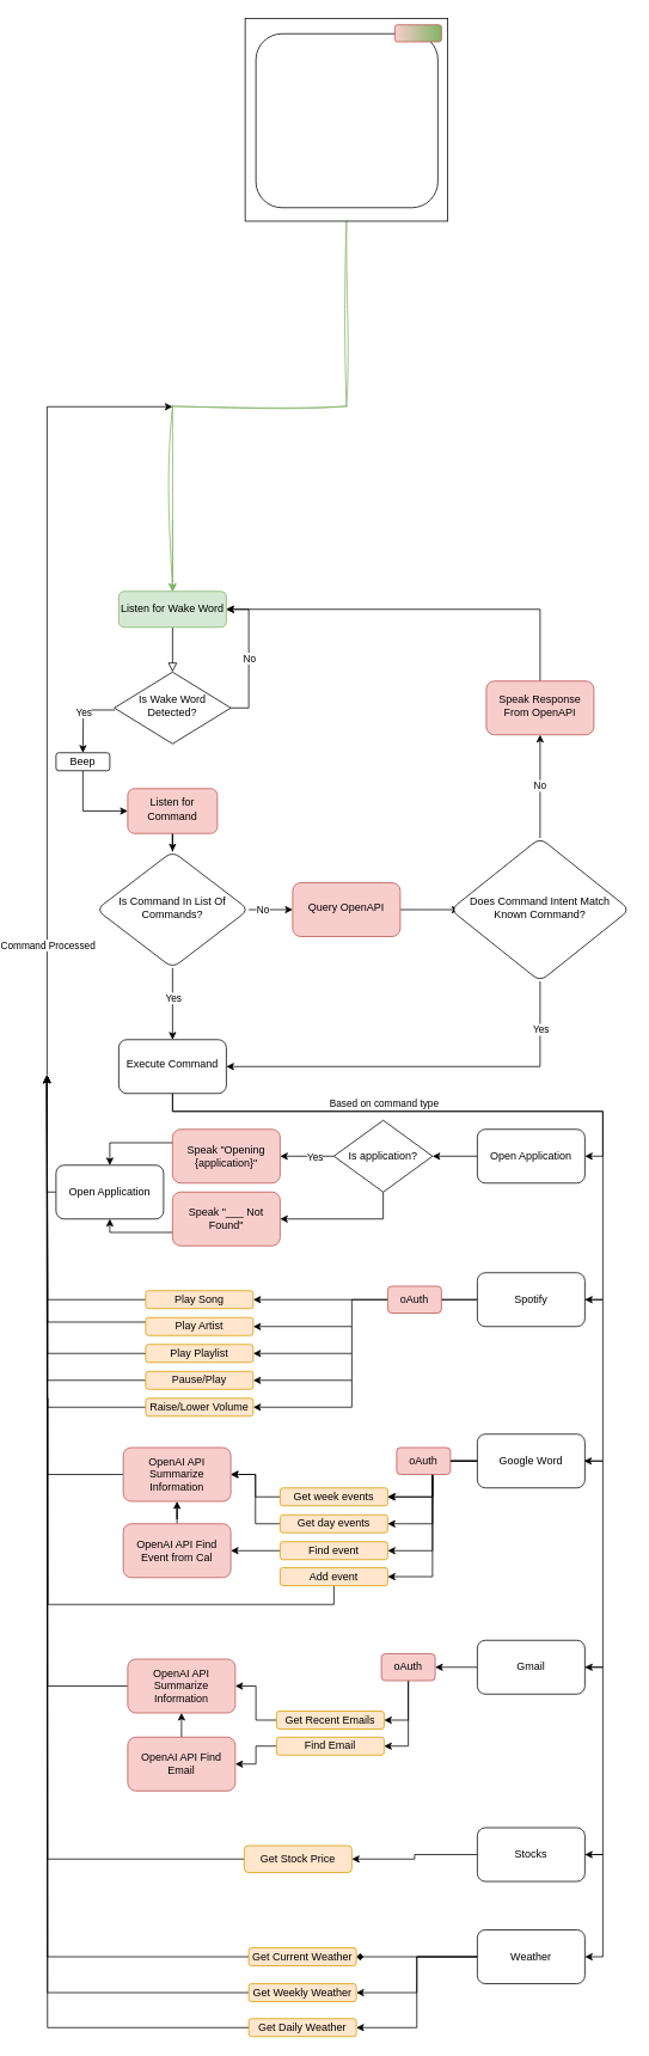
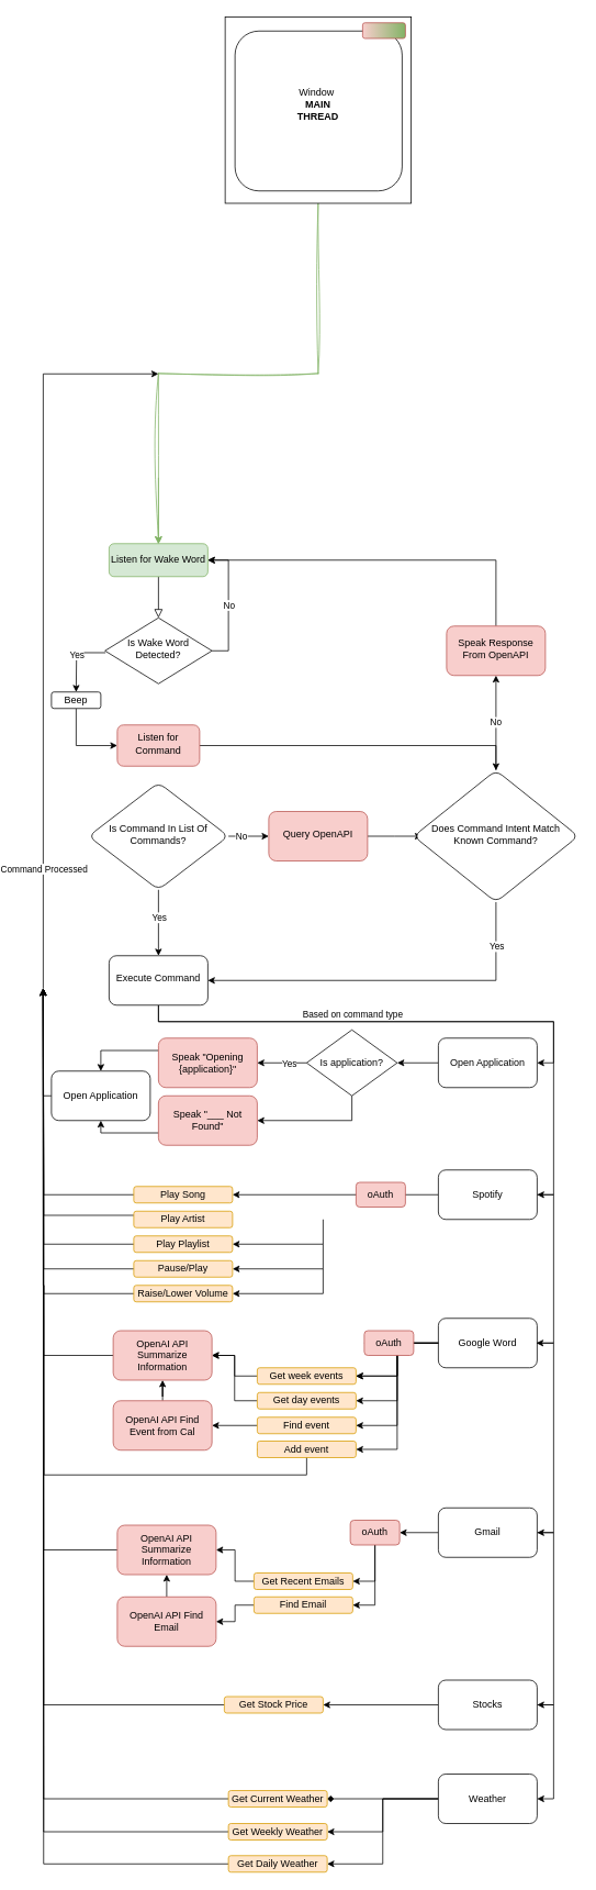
+ <mxCell id="116" value="Window&amp;nbsp;&lt;br style=&quot;border-color: var(--border-color);&quot;&gt;&lt;b style=&quot;border-color: var(--border-color);&quot;&gt;MAIN THREAD&lt;/b&gt;" style="text;html=1;strokeColor=none;fillColor=none;align=center;verticalAlign=middle;whiteSpace=wrap;rounded=0;" vertex="1" parent="1"><mxGeometry x="324" y="111" width="60" height="30" as="geometry" /></mxCell>
- <mxCell id="9" value="" style="edgeStyle=orthogonalEdgeStyle;rounded=0;orthogonalLoop=1;jettySize=auto;html=1;" parent="1" source="10" target="15" edge="1"><mxGeometry relative="1" as="geometry" /></mxCell>
+ <mxCell id="9" value="" style="edgeStyle=orthogonalEdgeStyle;rounded=0;orthogonalLoop=1;jettySize=auto;html=1;" parent="1" source="10" target="30" edge="1"><mxGeometry relative="1" as="geometry" /></mxCell>
- <mxCell id="36" style="edgeStyle=orthogonalEdgeStyle;rounded=0;orthogonalLoop=1;jettySize=auto;html=1;exitX=0;exitY=0.5;exitDx=0;exitDy=0;" parent="1" source="37" target="49" edge="1"><mxGeometry relative="1" as="geometry"><mxPoint x="470" y="1619" as="targetPoint" /><Array as="points"><mxPoint x="360" y="1449" /><mxPoint x="360" y="1479" /></Array></mxGeometry></mxCell>
- <mxCell id="102" value="Get Stock Price" style="rounded=1;whiteSpace=wrap;html=1;fillColor=#ffe6cc;strokeColor=#d79b00;" parent="1" vertex="1"><mxGeometry x="240" y="2058" width="120" height="30" as="geometry" /></mxCell>
+ <mxCell id="102" value="Get Stock Price" style="rounded=1;whiteSpace=wrap;html=1;fillColor=#ffe6cc;strokeColor=#d79b00;" parent="1" vertex="1"><mxGeometry x="240" y="2058" width="120" height="20" as="geometry" /></mxCell>
